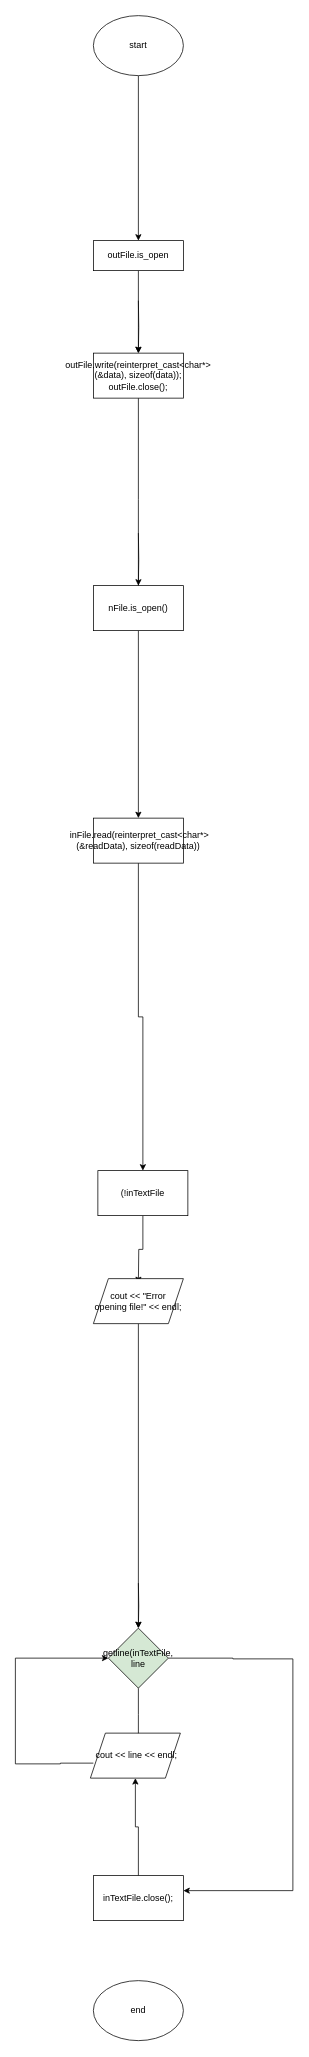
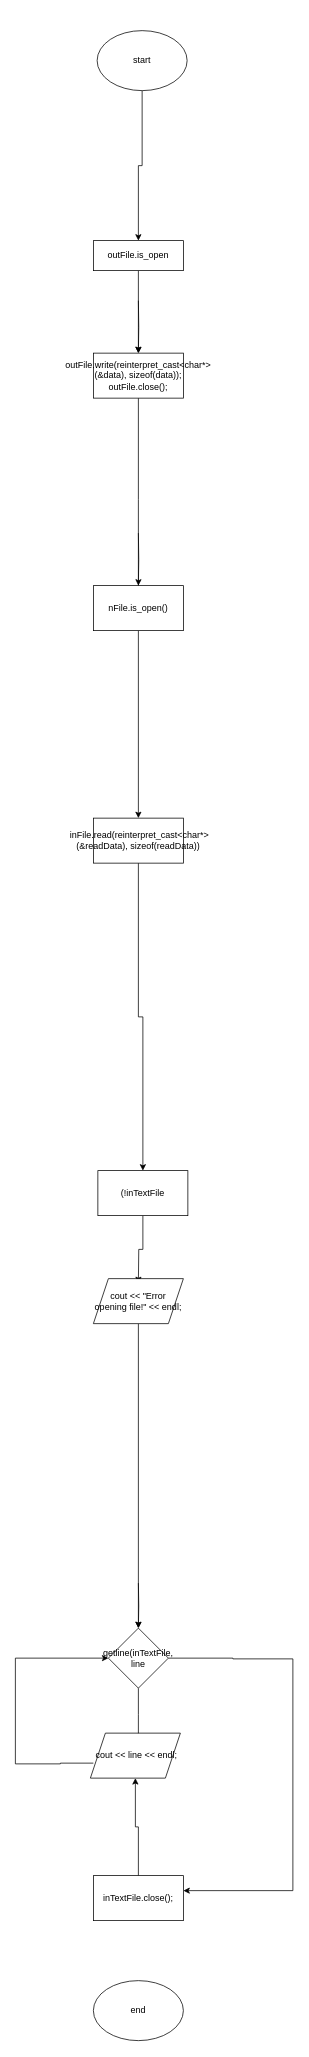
- <mxCell id="3" value="start" style="ellipse;whiteSpace=wrap;html=1;" parent="1" vertex="1"><mxGeometry x="124" y="20" width="120" height="80" as="geometry" /></mxCell>
+ <mxCell id="3" value="start" style="ellipse;whiteSpace=wrap;html=1;" parent="1" vertex="1"><mxGeometry x="129" y="40" width="120" height="80" as="geometry" /></mxCell>
- <mxCell id="14" value="getline(inTextFile, line" style="rhombus;whiteSpace=wrap;html=1;fillColor=#d5e8d4;" parent="1" vertex="1"><mxGeometry x="144" y="2170" width="80" height="80" as="geometry" /></mxCell>
+ <mxCell id="14" value="getline(inTextFile, line" style="rhombus;whiteSpace=wrap;html=1;" parent="1" vertex="1"><mxGeometry x="144" y="2170" width="80" height="80" as="geometry" /></mxCell>
